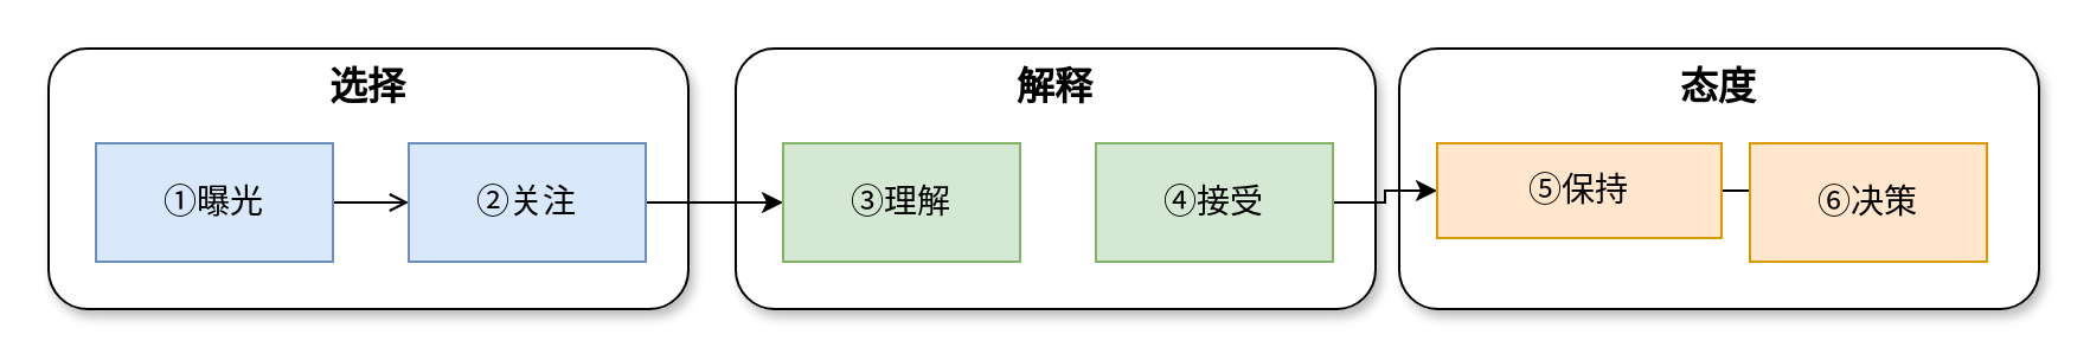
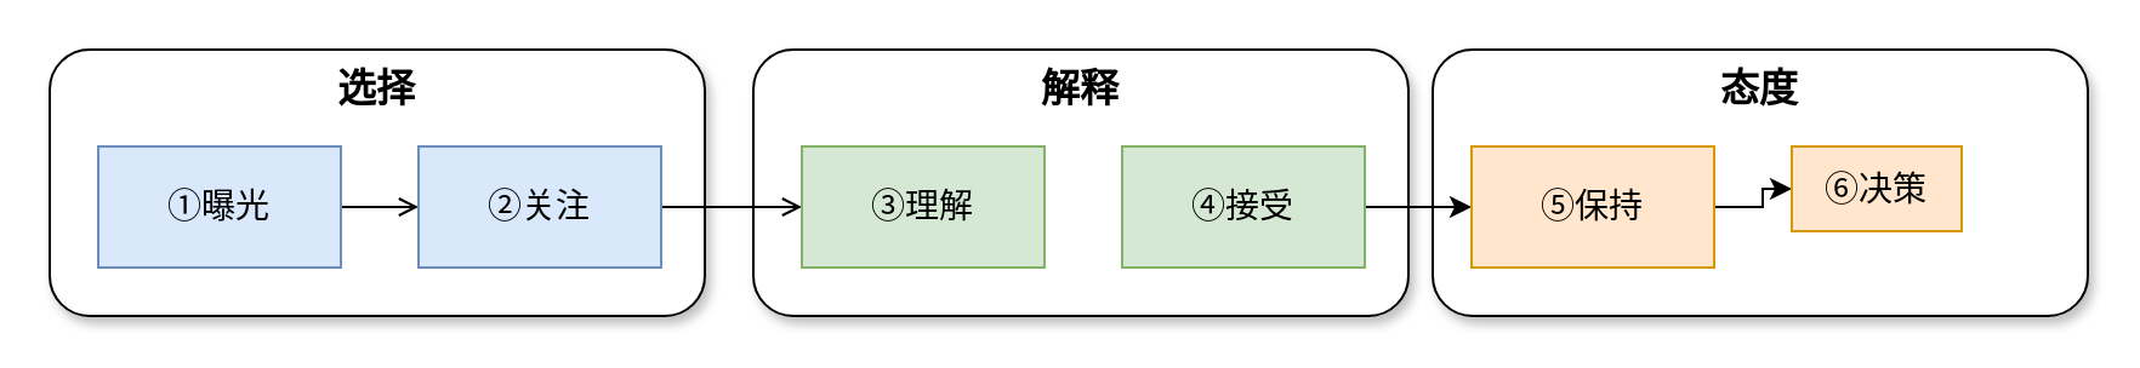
- <mxCell id="14" value="⑤保持" style="rounded=0;whiteSpace=wrap;html=1;fontSize=14;fillColor=#ffe6cc;strokeColor=#d79b00;" vertex="1" parent="5"><mxGeometry x="606" y="60" width="120" height="40" as="geometry" /></mxCell>
+ <mxCell id="14" value="⑤保持" style="rounded=0;whiteSpace=wrap;html=1;fontSize=14;fillColor=#ffe6cc;strokeColor=#d79b00;" vertex="1" parent="5"><mxGeometry x="606" y="60" width="100" height="50" as="geometry" /></mxCell>
- <mxCell id="8" value="" style="edgeStyle=orthogonalEdgeStyle;rounded=0;orthogonalLoop=1;jettySize=auto;html=1;fontSize=14;" edge="1" parent="5" source="9" target="10"><mxGeometry relative="1" as="geometry" /></mxCell>
+ <mxCell id="8" value="" style="edgeStyle=orthogonalEdgeStyle;rounded=0;orthogonalLoop=1;jettySize=auto;html=1;fontSize=14;endArrow=open;" edge="1" parent="5" source="9" target="10"><mxGeometry relative="1" as="geometry" /></mxCell>
- <mxCell id="15" value="⑥决策" style="rounded=0;whiteSpace=wrap;html=1;fontSize=14;sketch=0;fillColor=#ffe6cc;strokeColor=#d79b00;" vertex="1" parent="5"><mxGeometry x="738" y="60" width="100" height="50" as="geometry" /></mxCell>
+ <mxCell id="15" value="⑥决策" style="rounded=0;whiteSpace=wrap;html=1;fontSize=14;sketch=0;fillColor=#ffe6cc;strokeColor=#d79b00;" vertex="1" parent="5"><mxGeometry x="738" y="60" width="70" height="35" as="geometry" /></mxCell>
